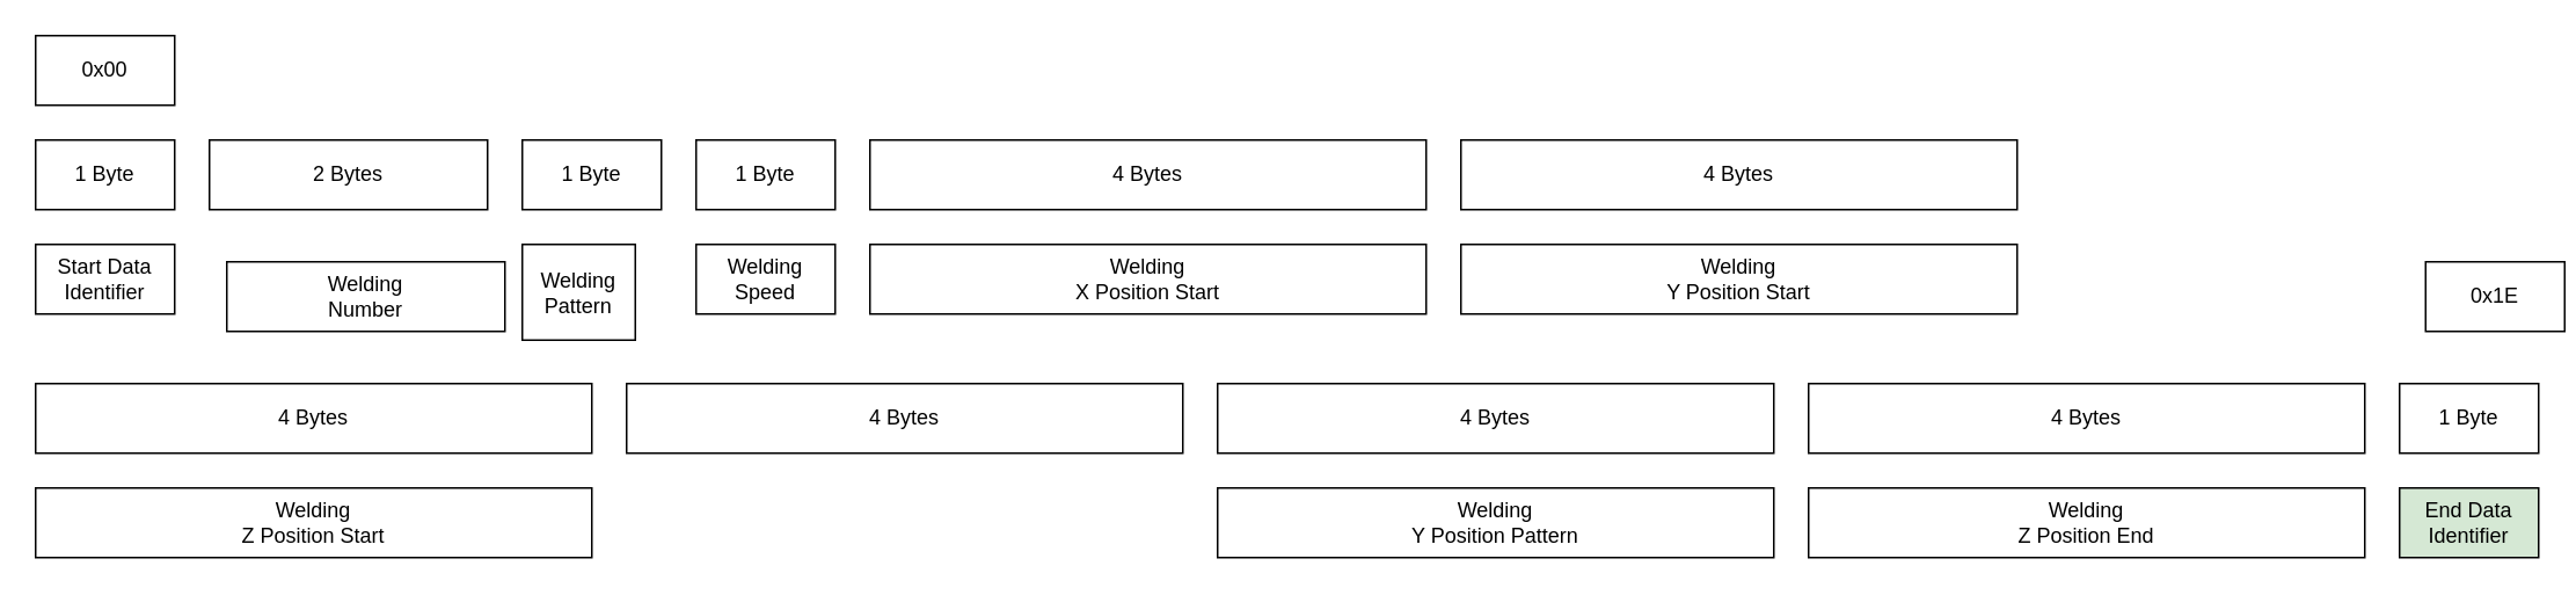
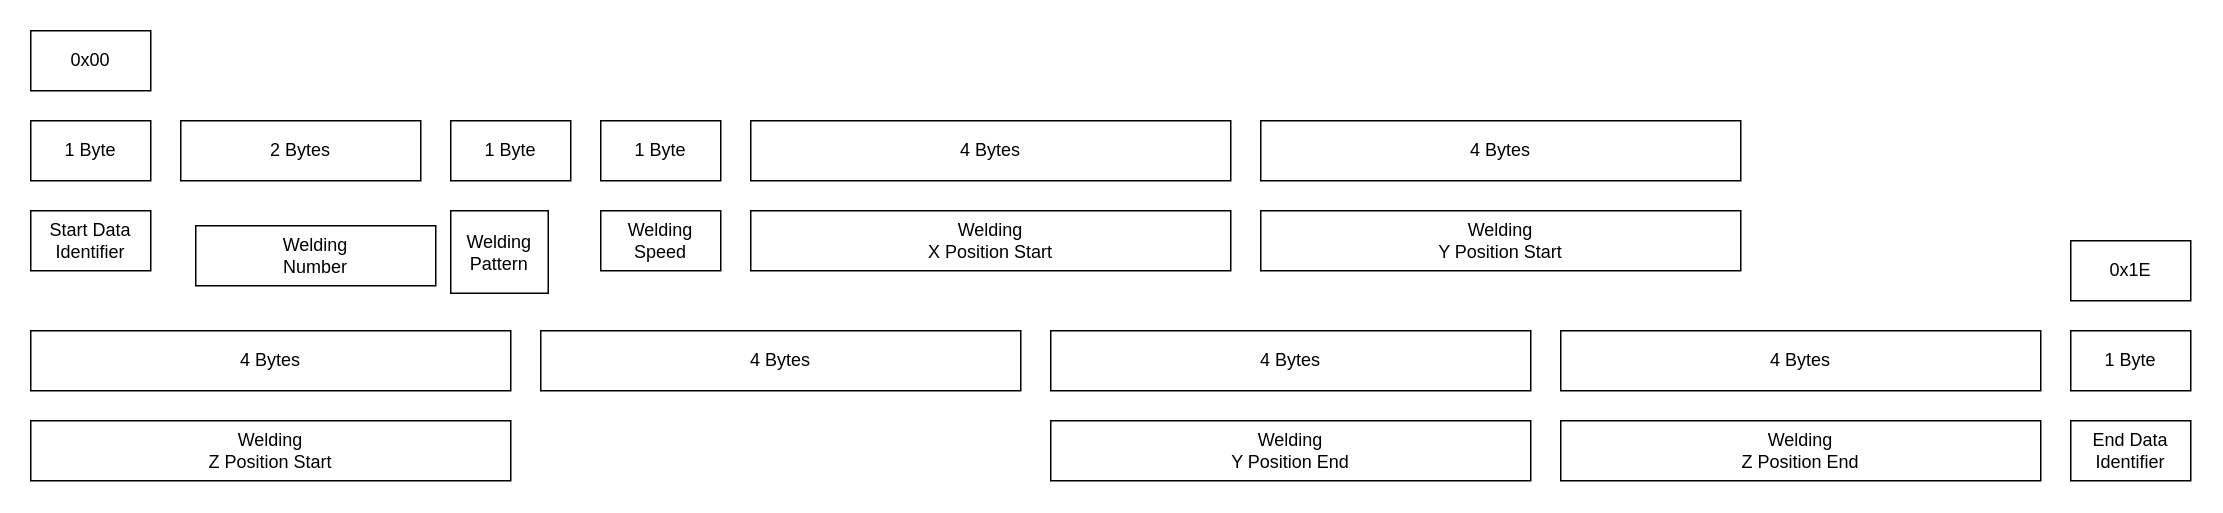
- <mxCell id="23" value="0x1E" style="rounded=0;whiteSpace=wrap;html=1;" vertex="1" parent="1"><mxGeometry x="1395" y="150" width="80" height="40" as="geometry" /></mxCell>
+ <mxCell id="23" value="0x1E" style="rounded=0;whiteSpace=wrap;html=1;" vertex="1" parent="1"><mxGeometry x="1380" y="160" width="80" height="40" as="geometry" /></mxCell>
- <mxCell id="17" value="Welding&lt;br&gt;Y Position Pattern" style="rounded=0;whiteSpace=wrap;html=1;" vertex="1" parent="1"><mxGeometry x="700" y="280" width="320" height="40" as="geometry" /></mxCell>
+ <mxCell id="17" value="Welding&lt;br&gt;Y Position End" style="rounded=0;whiteSpace=wrap;html=1;" vertex="1" parent="1"><mxGeometry x="700" y="280" width="320" height="40" as="geometry" /></mxCell>
- <mxCell id="22" value="End Data&lt;br&gt;Identifier" style="rounded=0;whiteSpace=wrap;html=1;fillColor=#d5e8d4;" vertex="1" parent="1"><mxGeometry x="1380" y="280" width="80" height="40" as="geometry" /></mxCell>
+ <mxCell id="22" value="End Data&lt;br&gt;Identifier" style="rounded=0;whiteSpace=wrap;html=1;" vertex="1" parent="1"><mxGeometry x="1380" y="280" width="80" height="40" as="geometry" /></mxCell>
